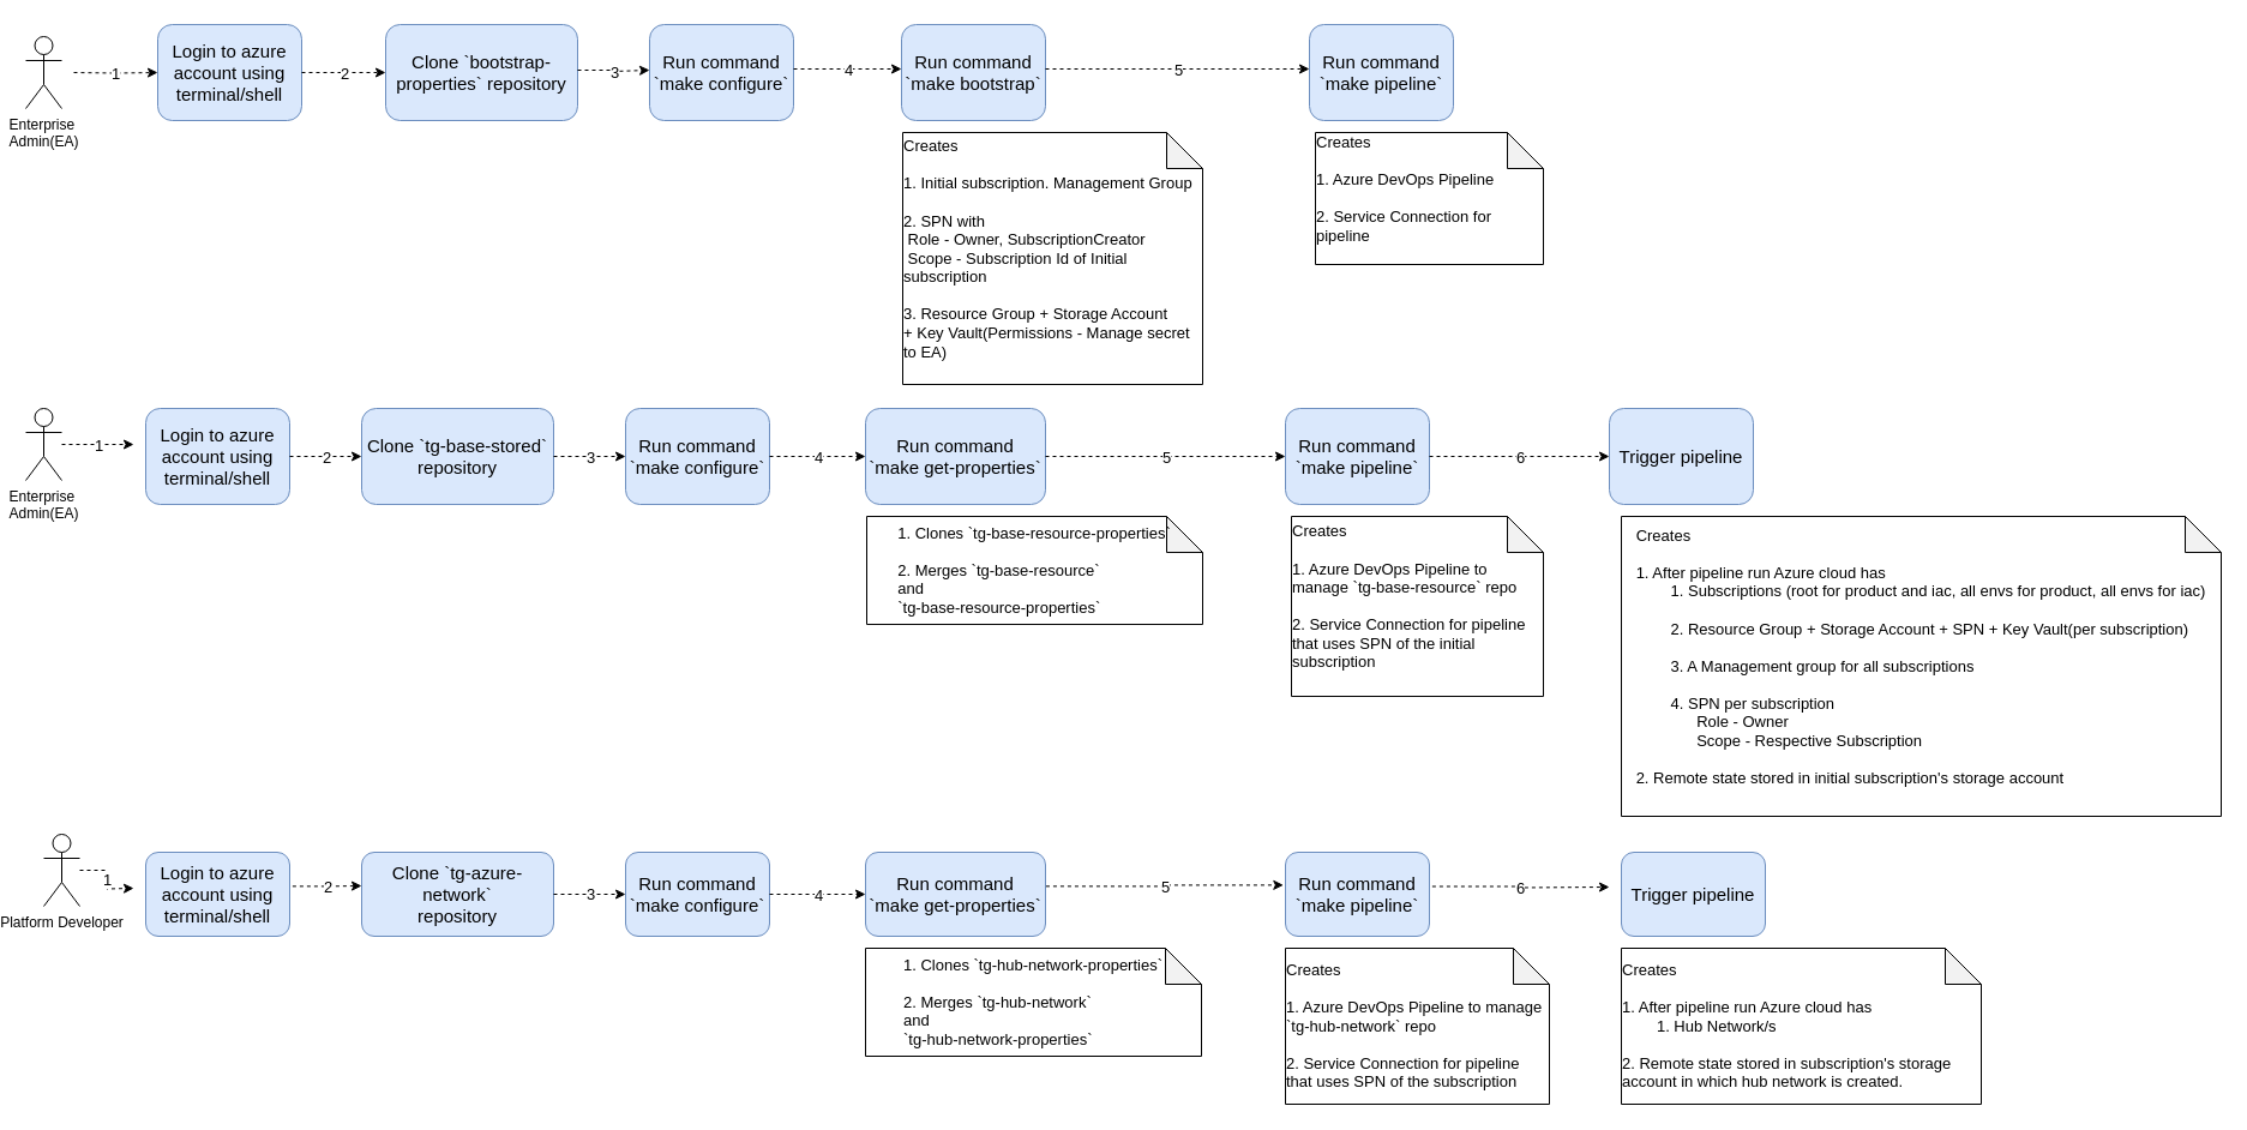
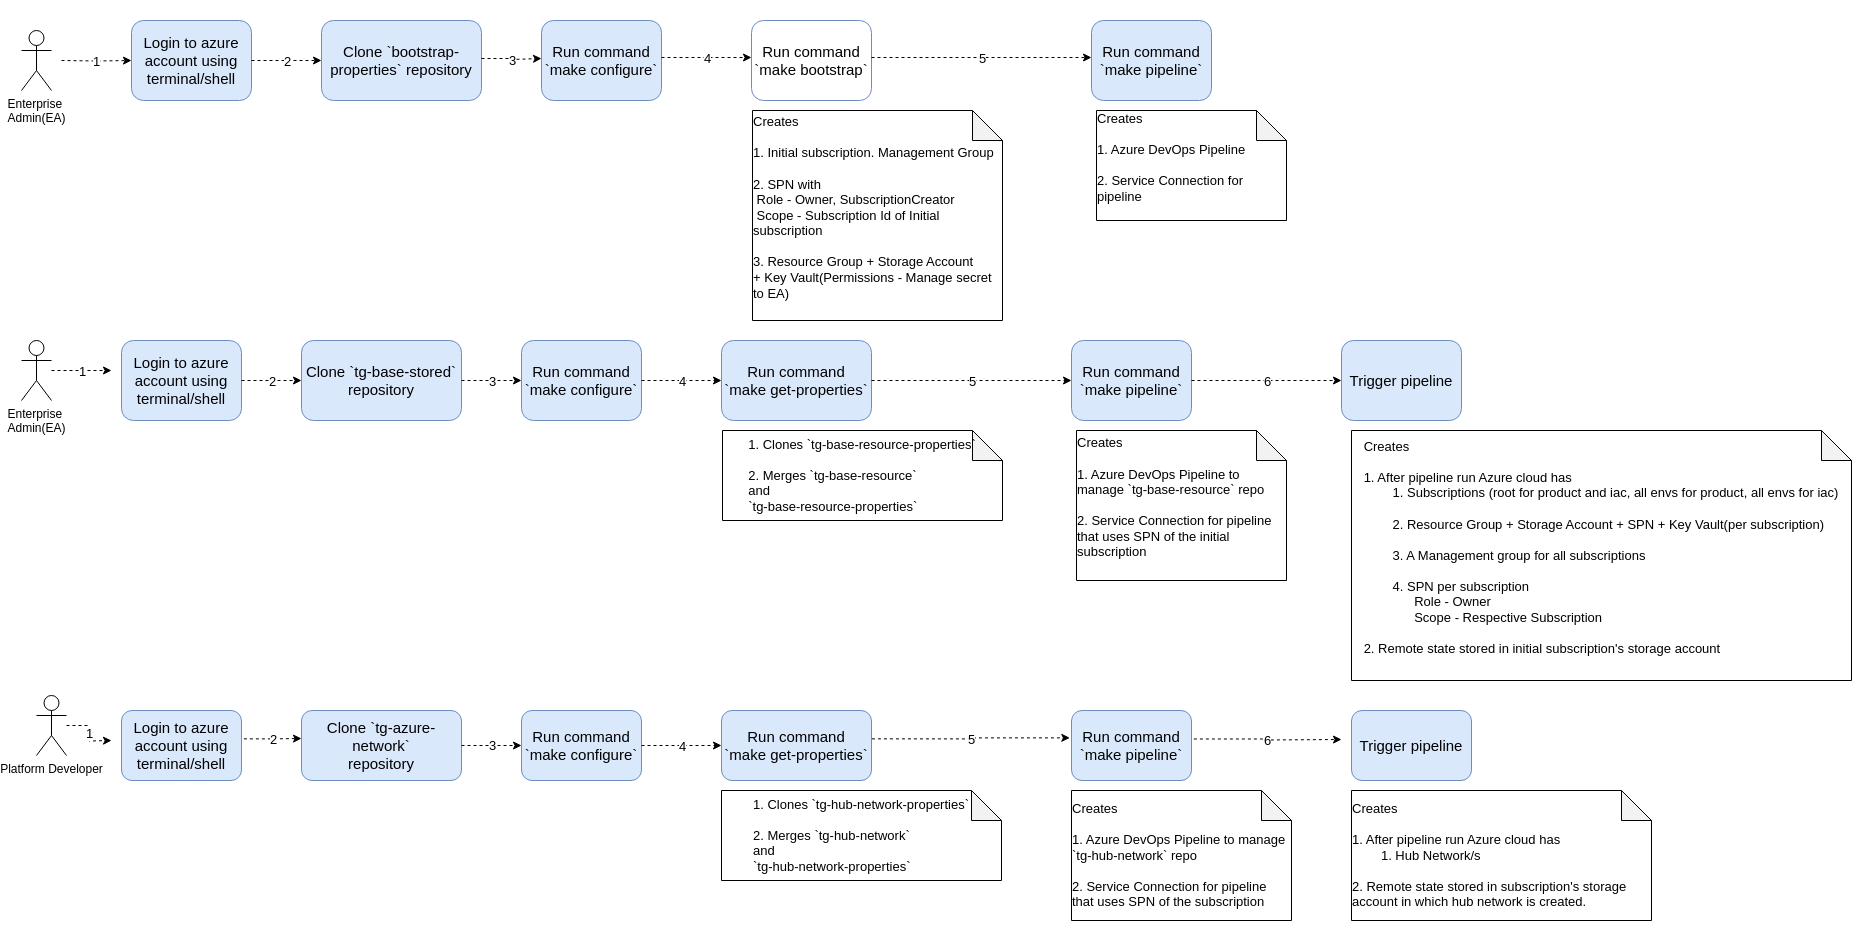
- <mxCell id="2" value="&lt;font style=&quot;font-size: 15px;&quot;&gt;Run command &lt;br&gt;`make bootstrap`&lt;/font&gt;" style="rounded=1;whiteSpace=wrap;html=1;fillColor=#dae8fc;strokeColor=#6c8ebf;" parent="1" vertex="1"><mxGeometry x="750" y="20" width="120" height="80" as="geometry" /></mxCell>
+ <mxCell id="2" value="&lt;font style=&quot;font-size: 15px;&quot;&gt;Run command &lt;br&gt;`make bootstrap`&lt;/font&gt;" style="rounded=1;whiteSpace=wrap;html=1;fillColor=#ffffff;strokeColor=#6c8ebf;" parent="1" vertex="1"><mxGeometry x="750" y="20" width="120" height="80" as="geometry" /></mxCell>
